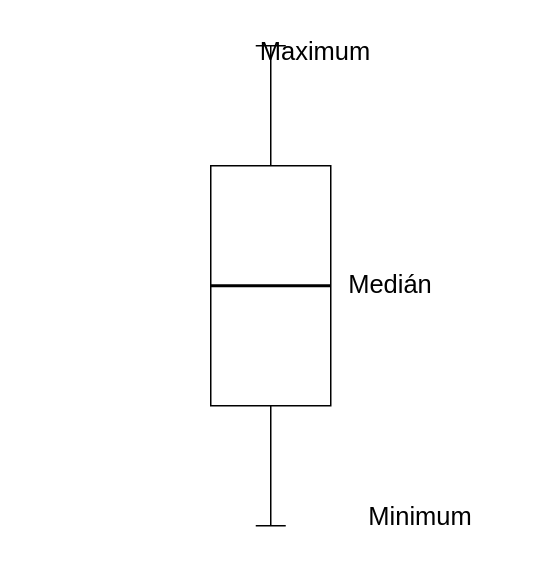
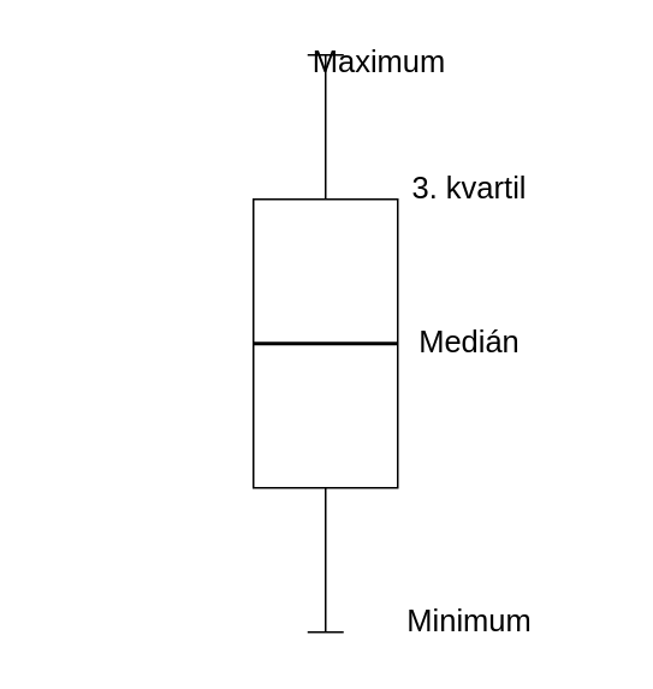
+ <mxCell id="6" value="&lt;div style=&quot;font-size: 17px;&quot;&gt;3. kvartil&lt;/div&gt;&lt;div style=&quot;font-size: 17px;&quot;&gt;&lt;br style=&quot;font-size: 17px;&quot;&gt;&lt;/div&gt;" style="text;html=1;strokeColor=none;fillColor=none;align=center;verticalAlign=middle;whiteSpace=wrap;rounded=0;fontSize=17;" parent="1" vertex="1"><mxGeometry x="225" y="100" width="70" height="30" as="geometry" /></mxCell>
- <mxCell id="8" value="&lt;div style=&quot;font-size: 17px;&quot;&gt;Minimum&lt;/div&gt;" style="text;html=1;strokeColor=none;fillColor=none;align=center;verticalAlign=middle;whiteSpace=wrap;rounded=0;fontSize=17;" parent="1" vertex="1"><mxGeometry x="250" y="330" width="60" height="30" as="geometry" /></mxCell>
+ <mxCell id="8" value="&lt;div style=&quot;font-size: 17px;&quot;&gt;Minimum&lt;/div&gt;" style="text;html=1;strokeColor=none;fillColor=none;align=center;verticalAlign=middle;whiteSpace=wrap;rounded=0;fontSize=17;" parent="1" vertex="1"><mxGeometry x="230" y="330" width="60" height="30" as="geometry" /></mxCell>
